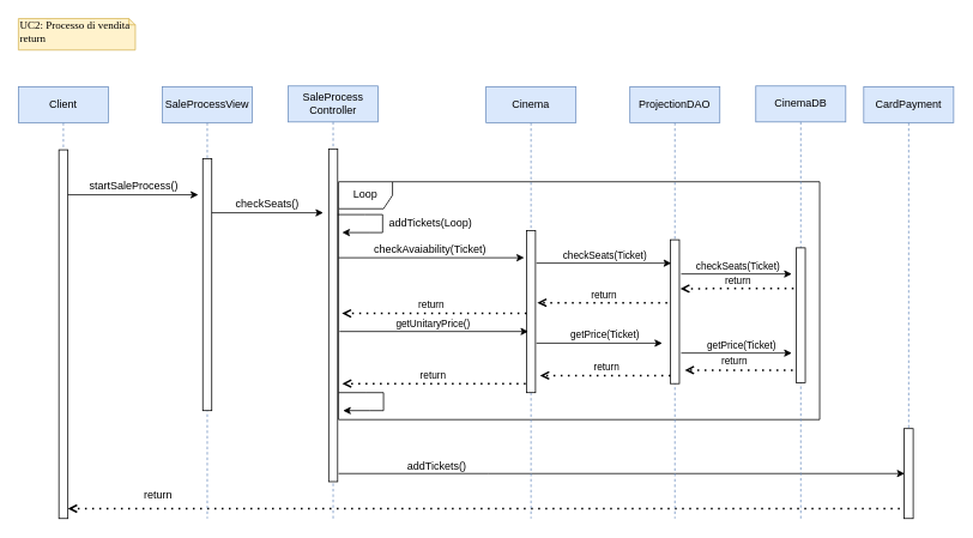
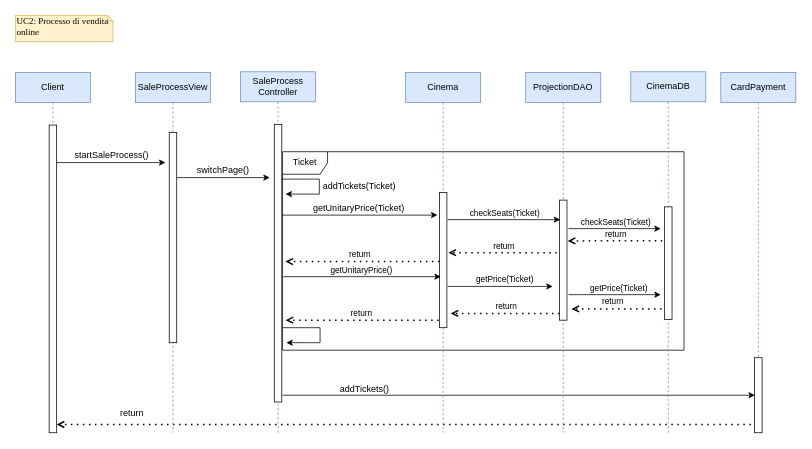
- <mxCell id="48" value="UC2: Processo di vendita return" style="shape=note;whiteSpace=wrap;html=1;size=7;verticalAlign=top;align=left;spacingTop=-6;rounded=0;shadow=0;comic=0;labelBackgroundColor=none;strokeWidth=1;fontFamily=Verdana;fontSize=12;fillColor=#fff2cc;strokeColor=#d6b656;" vertex="1" parent="1"><mxGeometry x="20" y="20" width="130" height="35" as="geometry" /></mxCell>
+ <mxCell id="48" value="UC2: Processo di vendita online" style="shape=note;whiteSpace=wrap;html=1;size=7;verticalAlign=top;align=left;spacingTop=-6;rounded=0;shadow=0;comic=0;labelBackgroundColor=none;strokeWidth=1;fontFamily=Verdana;fontSize=12;fillColor=#fff2cc;strokeColor=#d6b656;" vertex="1" parent="1"><mxGeometry x="20" y="20" width="130" height="35" as="geometry" /></mxCell>
- <mxCell id="4" value="Loop" style="shape=umlFrame;whiteSpace=wrap;html=1;pointerEvents=0;fillColor=#FFFFFF;shadow=0;fillStyle=auto;gradientColor=none;swimlaneFillColor=default;" vertex="1" parent="1"><mxGeometry x="376" y="201.5" width="535" height="264.5" as="geometry" /></mxCell>
+ <mxCell id="4" value="Ticket" style="shape=umlFrame;whiteSpace=wrap;html=1;pointerEvents=0;fillColor=#FFFFFF;shadow=0;fillStyle=auto;gradientColor=none;swimlaneFillColor=default;" vertex="1" parent="1"><mxGeometry x="376" y="201.5" width="535" height="264.5" as="geometry" /></mxCell>
- <mxCell id="23" value="checkSeats()" style="text;html=1;strokeColor=none;fillColor=none;align=center;verticalAlign=middle;whiteSpace=wrap;rounded=0;" parent="1" vertex="1"><mxGeometry x="267" y="212" width="60" height="30" as="geometry" /></mxCell>
+ <mxCell id="23" value="switchPage()" style="text;html=1;strokeColor=none;fillColor=none;align=center;verticalAlign=middle;whiteSpace=wrap;rounded=0;" parent="1" vertex="1"><mxGeometry x="267" y="212" width="60" height="30" as="geometry" /></mxCell>
- <mxCell id="7" value="addTickets(Loop)" style="text;html=1;align=center;verticalAlign=middle;resizable=0;points=[];autosize=1;strokeColor=none;fillColor=none;" parent="1" vertex="1"><mxGeometry x="418" y="233" width="120" height="30" as="geometry" /></mxCell>
+ <mxCell id="7" value="addTickets(Ticket)" style="text;html=1;align=center;verticalAlign=middle;resizable=0;points=[];autosize=1;strokeColor=none;fillColor=none;" parent="1" vertex="1"><mxGeometry x="418" y="233" width="120" height="30" as="geometry" /></mxCell>
- <mxCell id="25" value="checkAvaiability(Ticket)" style="text;html=1;strokeColor=none;fillColor=none;align=center;verticalAlign=middle;whiteSpace=wrap;rounded=0;" parent="1" vertex="1"><mxGeometry x="448" y="262" width="60" height="30" as="geometry" /></mxCell>
+ <mxCell id="25" value="getUnitaryPrice(Ticket)" style="text;html=1;strokeColor=none;fillColor=none;align=center;verticalAlign=middle;whiteSpace=wrap;rounded=0;" parent="1" vertex="1"><mxGeometry x="448" y="262" width="60" height="30" as="geometry" /></mxCell>
